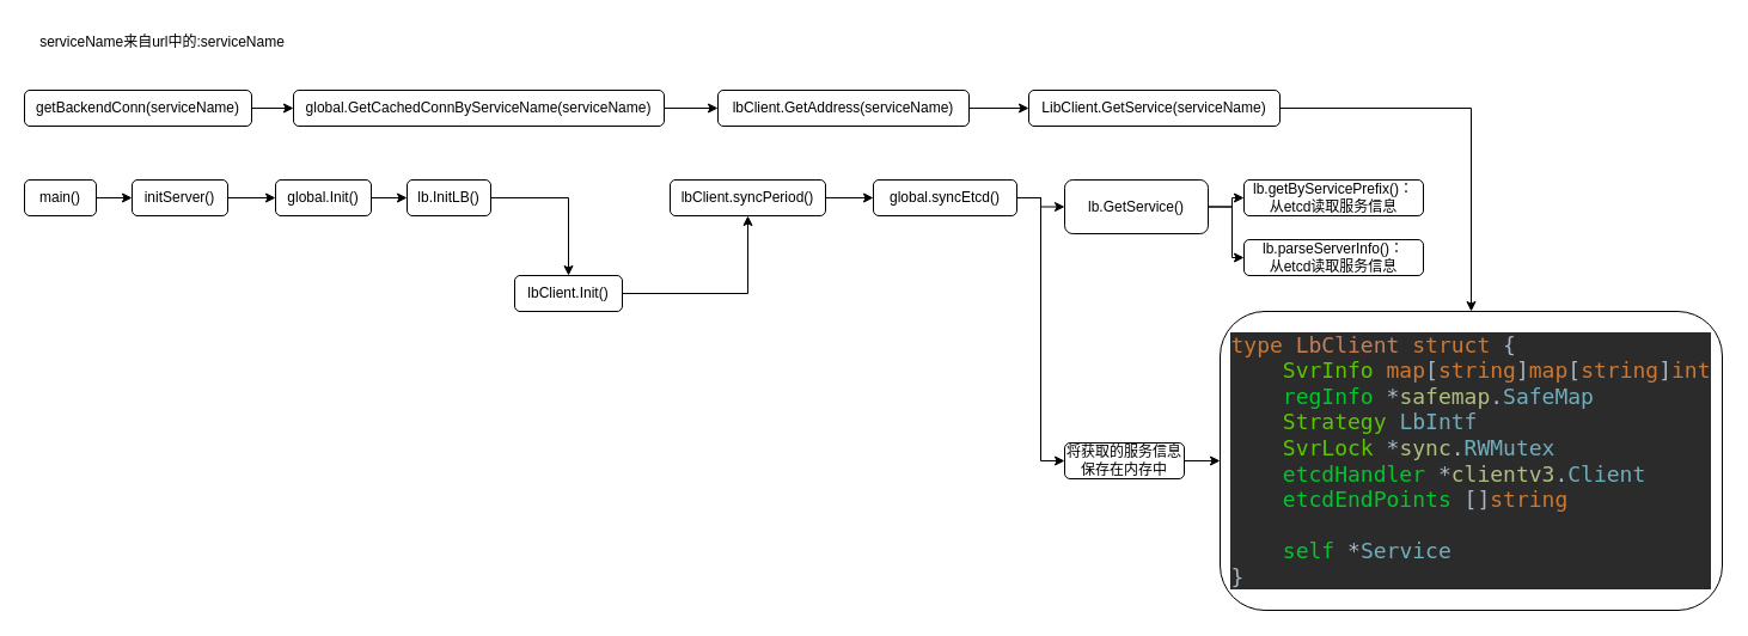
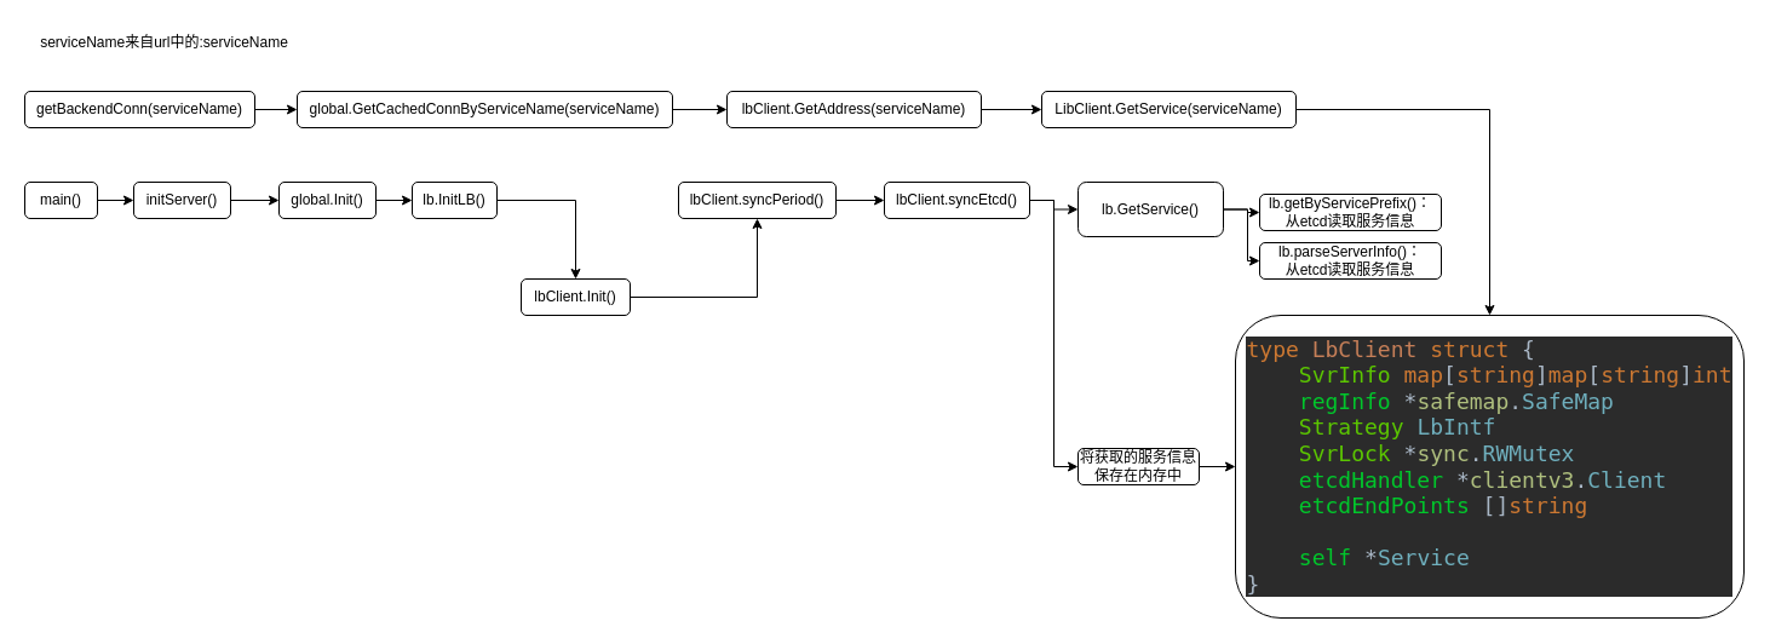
- <mxCell id="25" value="global.syncEtcd()" style="whiteSpace=wrap;html=1;rounded=1;glass=0;strokeWidth=1;shadow=0;" vertex="1" parent="1"><mxGeometry x="730" y="150" width="120" height="30" as="geometry" /></mxCell>
+ <mxCell id="25" value="lbClient.syncEtcd()" style="whiteSpace=wrap;html=1;rounded=1;glass=0;strokeWidth=1;shadow=0;" vertex="1" parent="1"><mxGeometry x="730" y="150" width="120" height="30" as="geometry" /></mxCell>
- <mxCell id="29" value="lb.getByServicePrefix()：&lt;br&gt;从etcd读取服务信息" style="whiteSpace=wrap;html=1;rounded=1;glass=0;strokeWidth=1;shadow=0;" vertex="1" parent="1"><mxGeometry x="1040" y="150" width="150" height="30" as="geometry" /></mxCell>
+ <mxCell id="29" value="lb.getByServicePrefix()：&lt;br&gt;从etcd读取服务信息" style="whiteSpace=wrap;html=1;rounded=1;glass=0;strokeWidth=1;shadow=0;" vertex="1" parent="1"><mxGeometry x="1040" y="160" width="150" height="30" as="geometry" /></mxCell>
